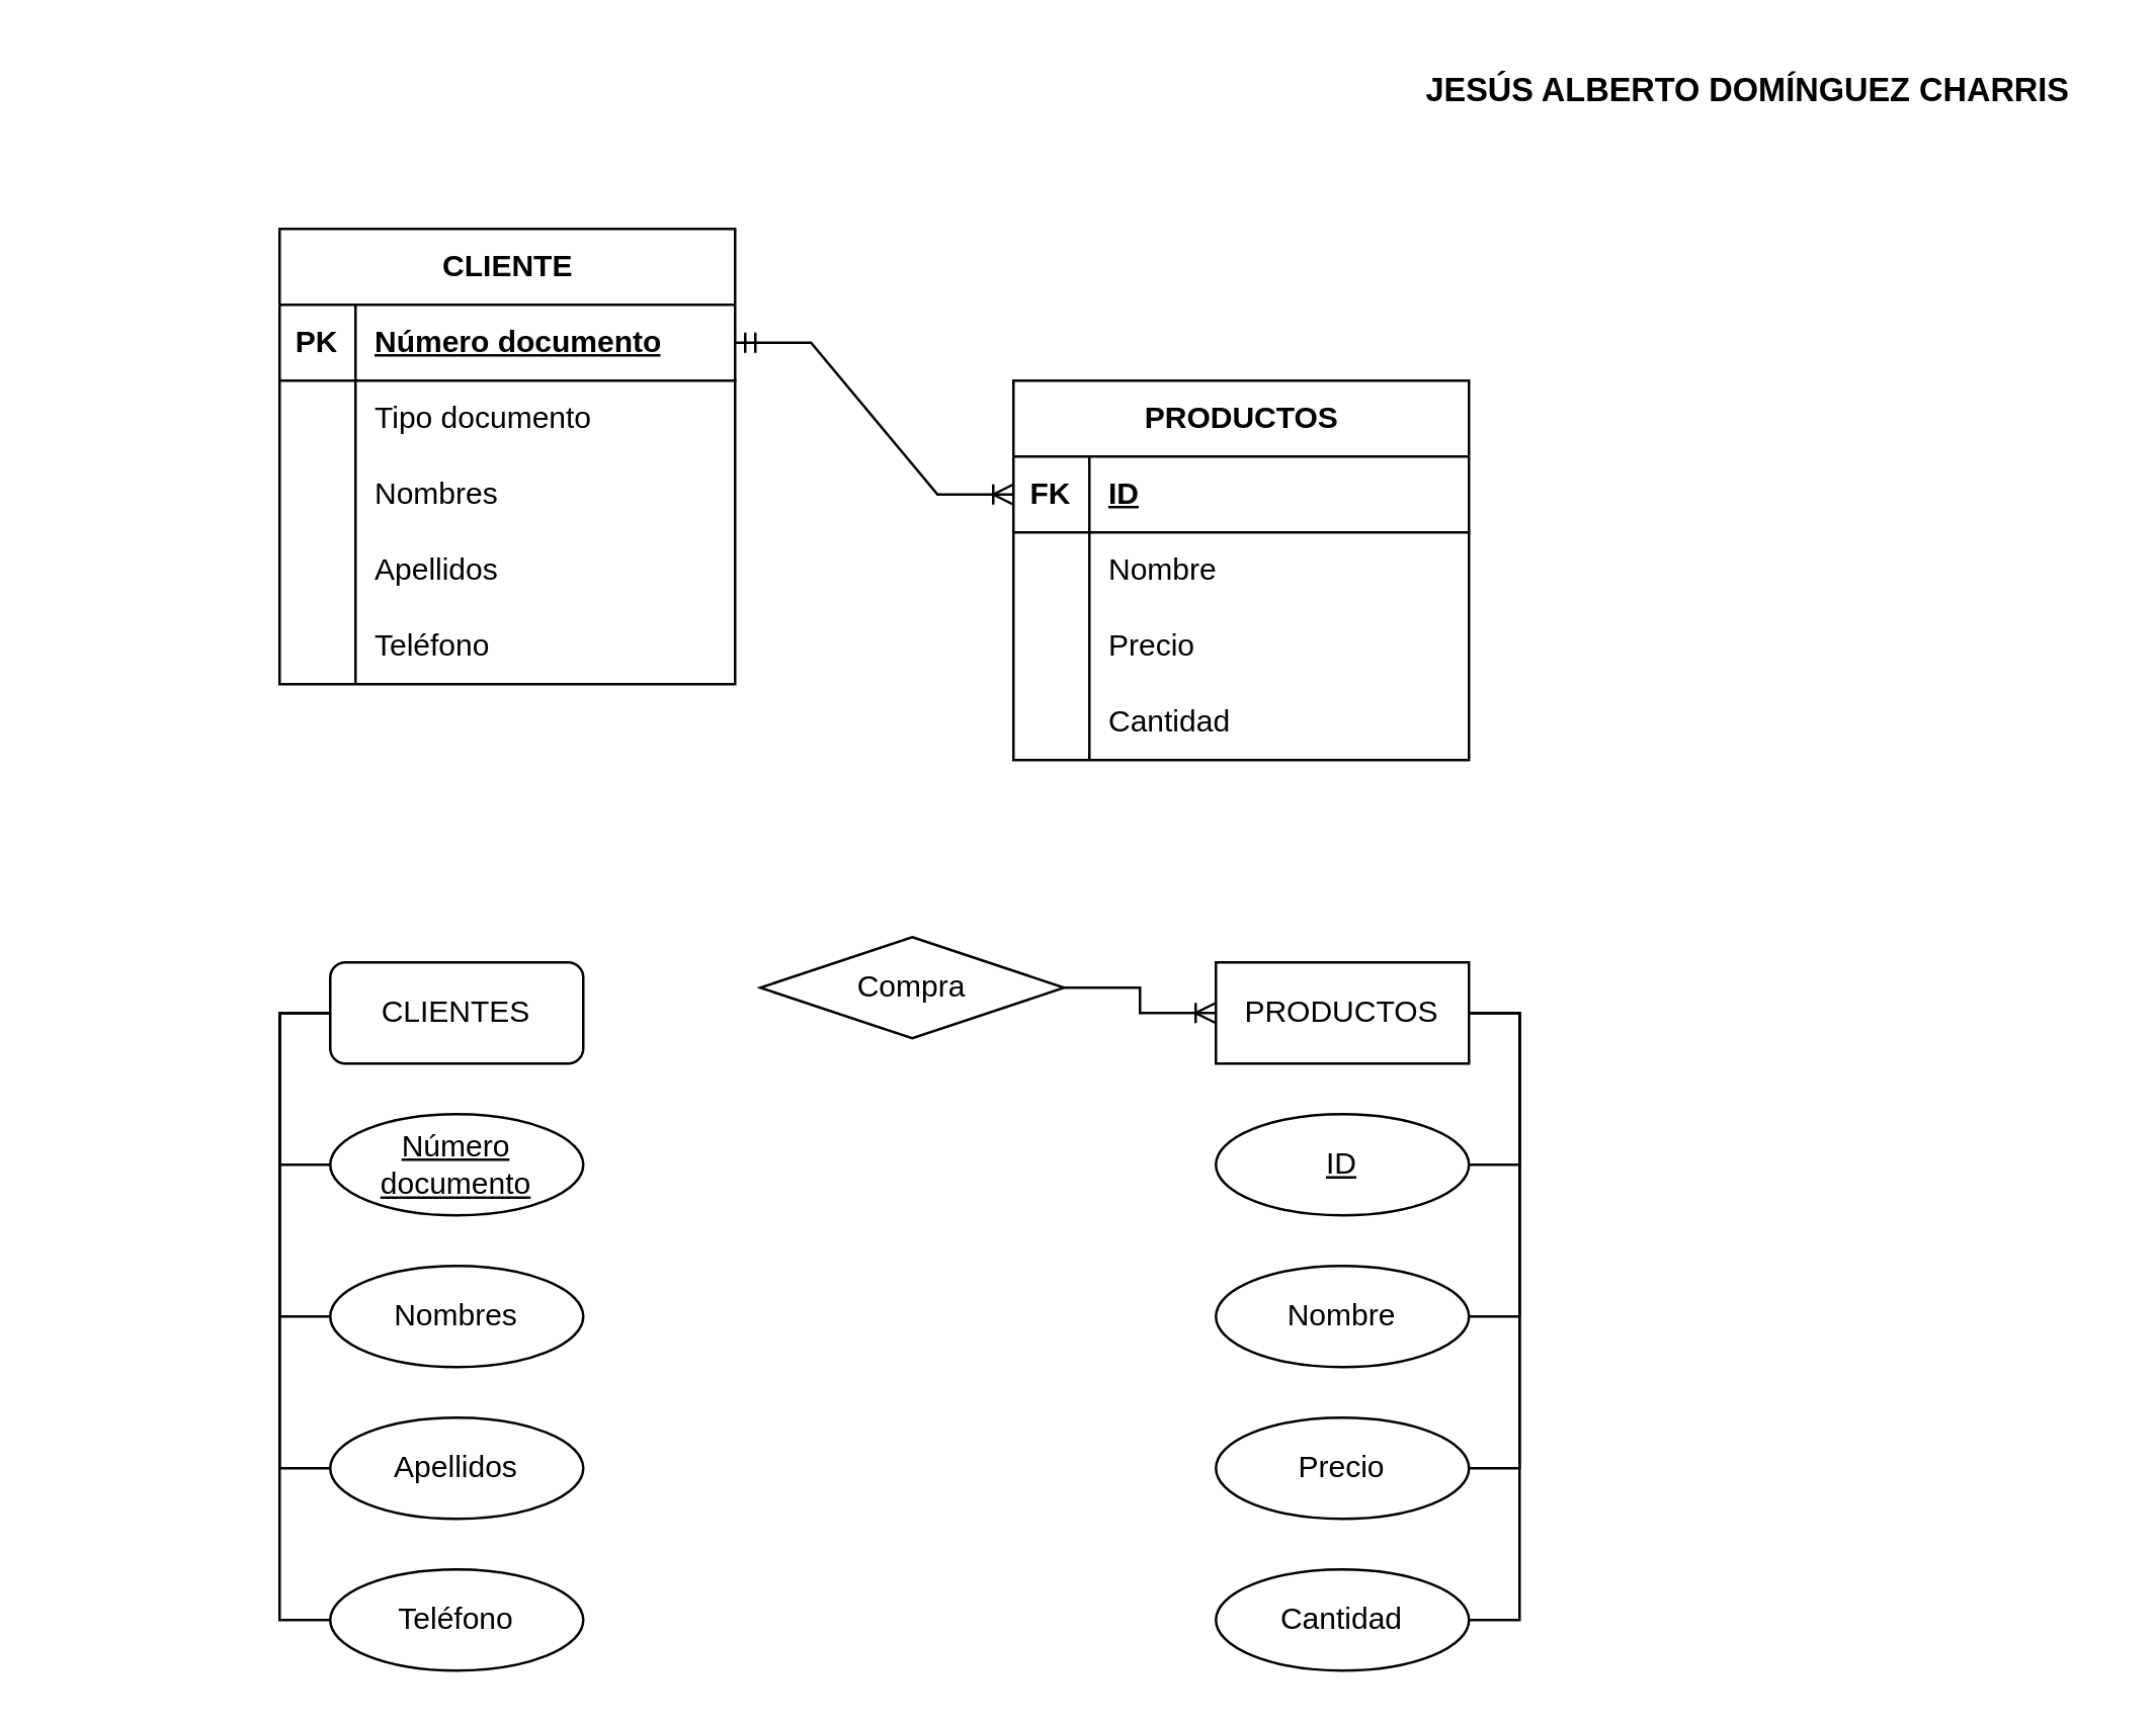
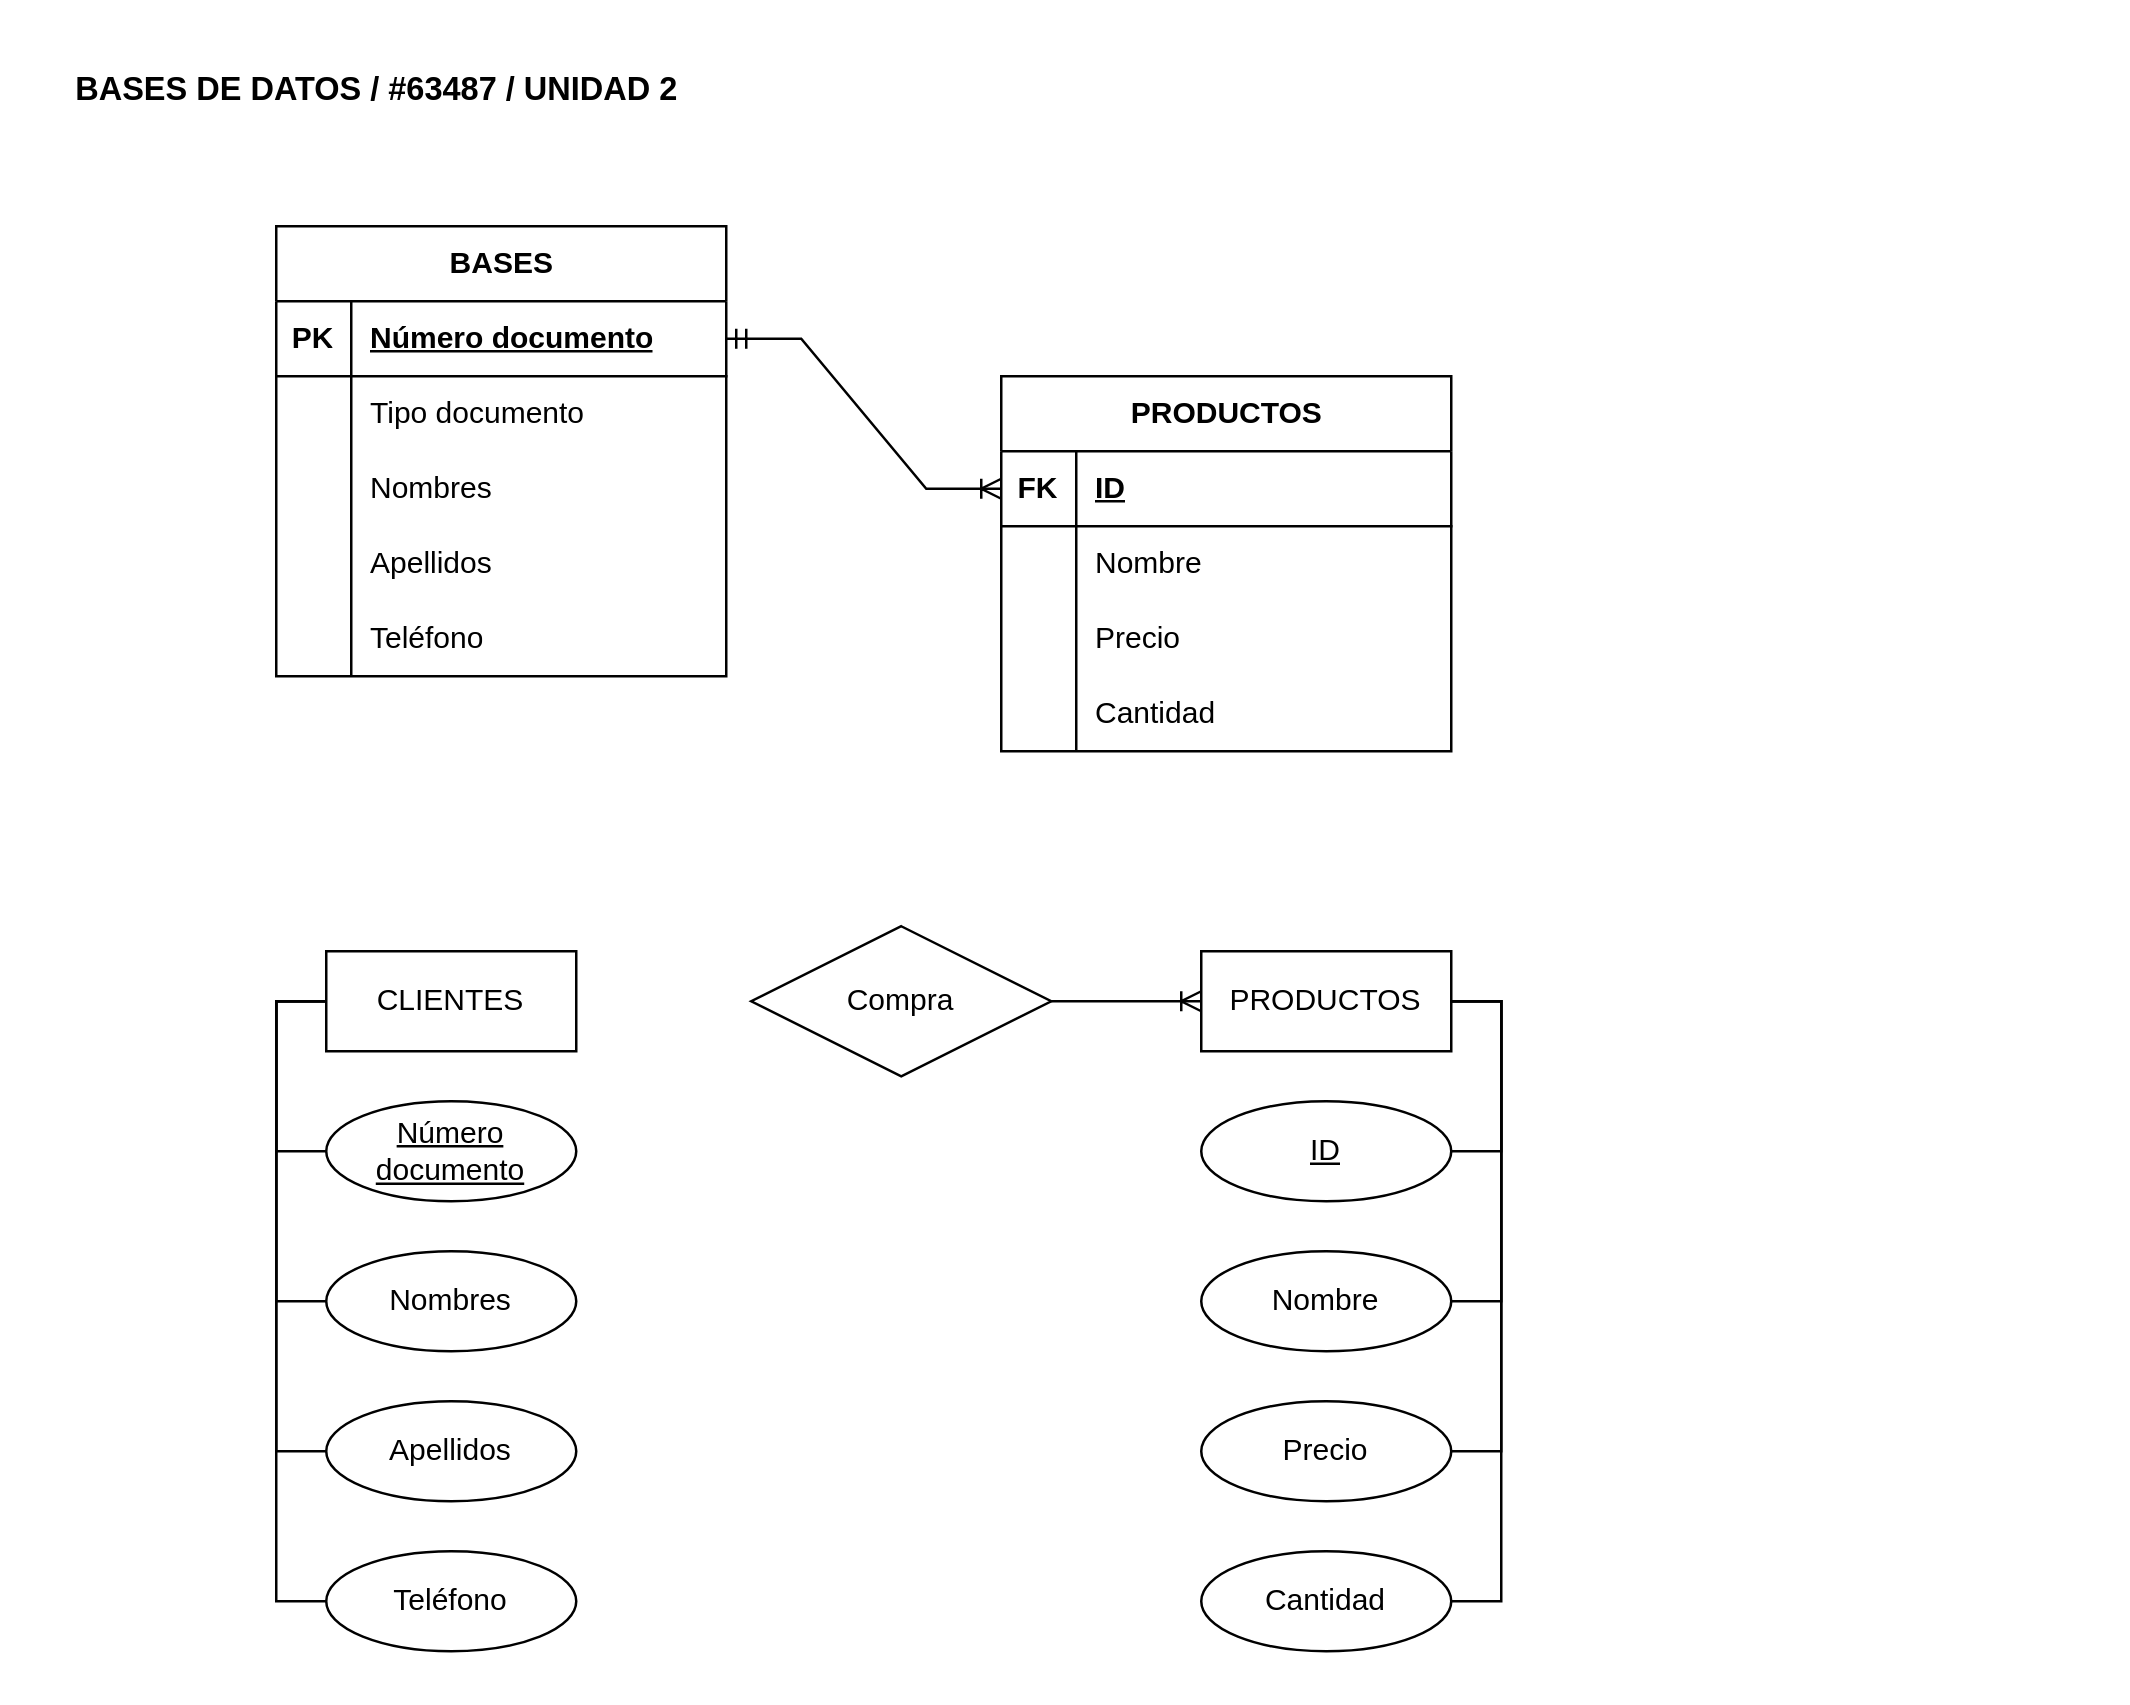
+ <mxCell id="3" value="&lt;span style=&quot;font-size: 13px;&quot;&gt;&lt;font style=&quot;font-size: 13px;&quot;&gt;BASES DE DATOS / #63487 / UNIDAD 2&lt;/font&gt;&lt;/span&gt;" style="text;html=1;align=center;verticalAlign=middle;resizable=0;points=[];autosize=1;strokeColor=none;fillColor=none;fontSize=13;fontStyle=1" vertex="1" parent="1"><mxGeometry x="20" y="20" width="260" height="30" as="geometry" /></mxCell>
- <mxCell id="2" value="&lt;span style=&quot;font-size: 13px;&quot;&gt;&lt;font style=&quot;font-size: 13px;&quot;&gt;JESÚS ALBERTO DOMÍNGUEZ CHARRIS&lt;/font&gt;&lt;/span&gt;" style="text;html=1;align=center;verticalAlign=middle;resizable=0;points=[];autosize=1;strokeColor=none;fillColor=none;fontSize=13;fontStyle=1" vertex="1" parent="1"><mxGeometry x="550" y="20" width="280" height="30" as="geometry" /></mxCell>
- <mxCell id="4" value="CLIENTE" style="shape=table;startSize=30;container=1;collapsible=1;childLayout=tableLayout;fixedRows=1;rowLines=0;fontStyle=1;align=center;resizeLast=1;html=1;" vertex="1" parent="1"><mxGeometry x="110" y="90" width="180" height="180" as="geometry" /></mxCell>
+ <mxCell id="4" value="BASES" style="shape=table;startSize=30;container=1;collapsible=1;childLayout=tableLayout;fixedRows=1;rowLines=0;fontStyle=1;align=center;resizeLast=1;html=1;" vertex="1" parent="1"><mxGeometry x="110" y="90" width="180" height="180" as="geometry" /></mxCell>
- <mxCell id="53" value="Compra" style="shape=rhombus;perimeter=rhombusPerimeter;whiteSpace=wrap;html=1;align=center;" vertex="1" parent="1"><mxGeometry x="300" y="370" width="120" height="40" as="geometry" /></mxCell>
+ <mxCell id="53" value="Compra" style="shape=rhombus;perimeter=rhombusPerimeter;whiteSpace=wrap;html=1;align=center;" vertex="1" parent="1"><mxGeometry x="300" y="370" width="120" height="60" as="geometry" /></mxCell>
- <mxCell id="38" value="CLIENTES" style="whiteSpace=wrap;html=1;align=center;rounded=1;" vertex="1" parent="1"><mxGeometry x="130" y="380" width="100" height="40" as="geometry" /></mxCell>
+ <mxCell id="38" value="CLIENTES" style="whiteSpace=wrap;html=1;align=center;" vertex="1" parent="1"><mxGeometry x="130" y="380" width="100" height="40" as="geometry" /></mxCell>
